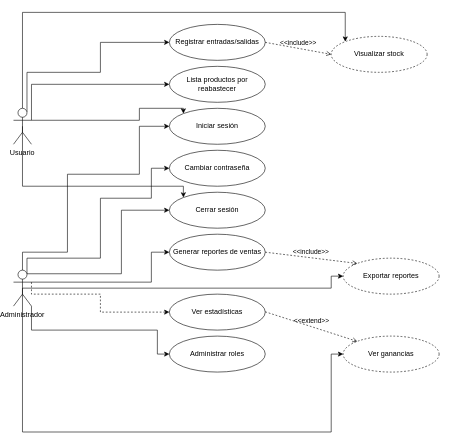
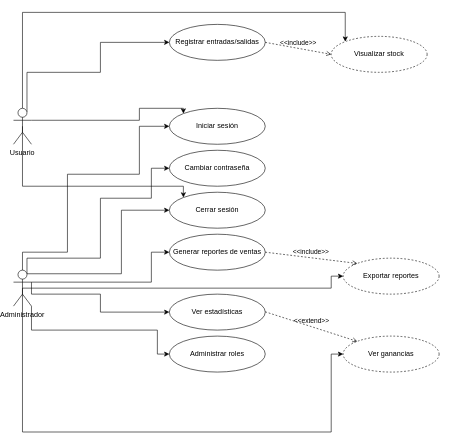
- <mxCell id="18" value="Lista productos por reabastecer" style="ellipse;whiteSpace=wrap;html=1;" parent="1" vertex="1"><mxGeometry x="280" y="110" width="160" height="60" as="geometry" /></mxCell>
- <mxCell id="4" style="edgeStyle=orthogonalEdgeStyle;rounded=0;orthogonalLoop=1;jettySize=auto;html=1;exitX=1;exitY=0.333;exitDx=0;exitDy=0;exitPerimeter=0;entryX=0;entryY=0.5;entryDx=0;entryDy=0;" parent="1" source="7" target="18" edge="1"><mxGeometry relative="1" as="geometry"><Array as="points"><mxPoint x="50" y="140" /></Array></mxGeometry></mxCell>
- <mxCell id="12" style="edgeStyle=orthogonalEdgeStyle;rounded=0;orthogonalLoop=1;jettySize=auto;html=1;exitX=1;exitY=0.333;exitDx=0;exitDy=0;exitPerimeter=0;entryX=0;entryY=0.5;entryDx=0;entryDy=0;dashed=1;" parent="1" source="16" target="26" edge="1"><mxGeometry relative="1" as="geometry"><Array as="points"><mxPoint x="50" y="490" /><mxPoint x="165" y="490" /><mxPoint x="165" y="520" /></Array></mxGeometry></mxCell>
+ <mxCell id="12" style="edgeStyle=orthogonalEdgeStyle;rounded=0;orthogonalLoop=1;jettySize=auto;html=1;exitX=1;exitY=0.333;exitDx=0;exitDy=0;exitPerimeter=0;entryX=0;entryY=0.5;entryDx=0;entryDy=0;" parent="1" source="16" target="26" edge="1"><mxGeometry relative="1" as="geometry"><Array as="points"><mxPoint x="50" y="490" /><mxPoint x="165" y="490" /><mxPoint x="165" y="520" /></Array></mxGeometry></mxCell>
